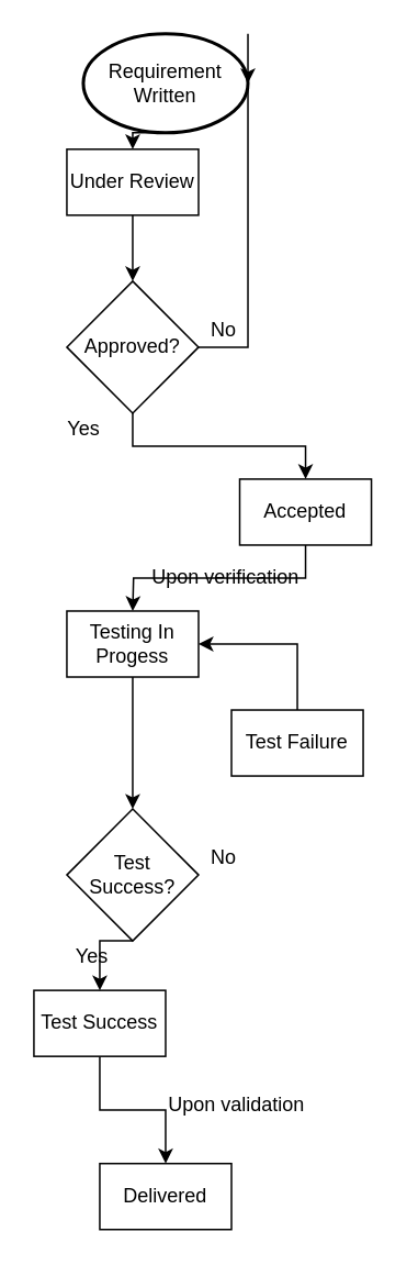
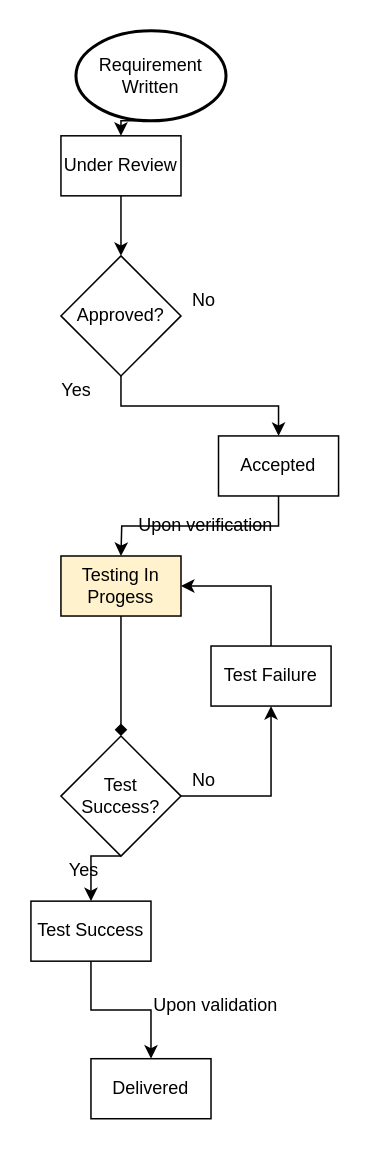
- <mxCell id="6" style="edgeStyle=orthogonalEdgeStyle;rounded=0;orthogonalLoop=1;jettySize=auto;html=1;exitX=1;exitY=0.5;exitDx=0;exitDy=0;entryX=1;entryY=0.5;entryDx=0;entryDy=0;entryPerimeter=0;" parent="1" source="8" target="3" edge="1"><mxGeometry relative="1" as="geometry"><Array as="points"><mxPoint x="150" y="210" /><mxPoint x="150" y="20" /></Array></mxGeometry></mxCell>
- <mxCell id="12" value="Testing In Progess" style="rounded=0;whiteSpace=wrap;html=1;" parent="1" vertex="1"><mxGeometry x="40" y="370" width="80" height="40" as="geometry" /></mxCell>
+ <mxCell id="12" value="Testing In Progess" style="rounded=0;whiteSpace=wrap;html=1;fillColor=#fff2cc;" parent="1" vertex="1"><mxGeometry x="40" y="370" width="80" height="40" as="geometry" /></mxCell>
- <mxCell id="11" style="edgeStyle=orthogonalEdgeStyle;rounded=0;orthogonalLoop=1;jettySize=auto;html=1;exitX=0.5;exitY=1;exitDx=0;exitDy=0;entryX=0.5;entryY=0;entryDx=0;entryDy=0;" parent="1" source="12" target="15" edge="1"><mxGeometry relative="1" as="geometry" /></mxCell>
+ <mxCell id="11" style="edgeStyle=orthogonalEdgeStyle;rounded=0;orthogonalLoop=1;jettySize=auto;html=1;exitX=0.5;exitY=1;exitDx=0;exitDy=0;entryX=0.5;entryY=0;entryDx=0;entryDy=0;endArrow=diamond;" parent="1" source="12" target="15" edge="1"><mxGeometry relative="1" as="geometry" /></mxCell>
+ <mxCell id="14" style="edgeStyle=orthogonalEdgeStyle;rounded=0;orthogonalLoop=1;jettySize=auto;html=1;exitX=1;exitY=0.5;exitDx=0;exitDy=0;entryX=0.5;entryY=1;entryDx=0;entryDy=0;" parent="1" source="15" target="19" edge="1"><mxGeometry relative="1" as="geometry" /></mxCell>
